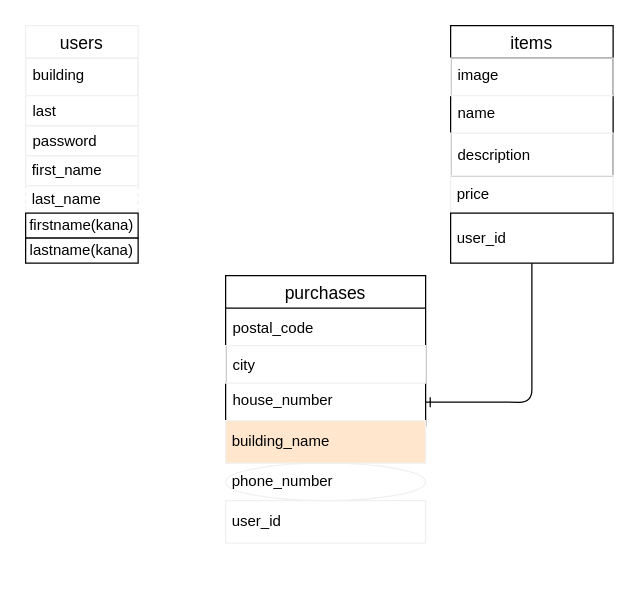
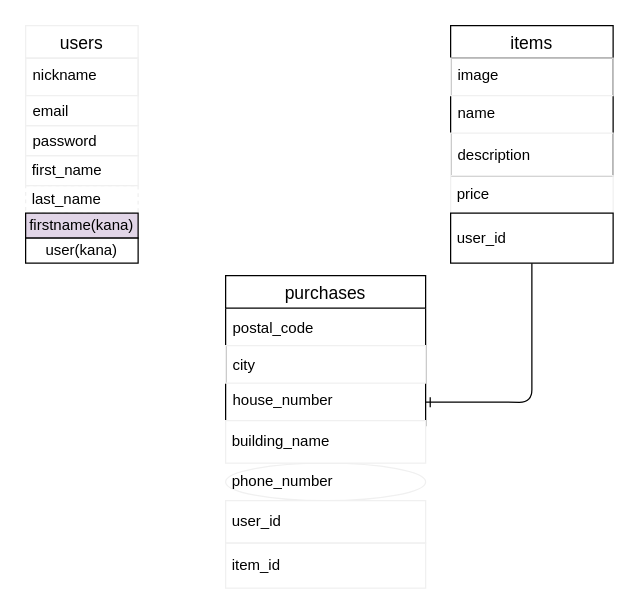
- <mxCell id="3" value="building" style="text;fillColor=none;spacingLeft=4;spacingRight=4;overflow=hidden;rotatable=0;points=[[0,0.5],[1,0.5]];portConstraint=eastwest;fontSize=12;strokeColor=#f0f0f0;" vertex="1" parent="2"><mxGeometry y="26" width="90" height="30" as="geometry" /></mxCell>
+ <mxCell id="3" value="nickname" style="text;fillColor=none;spacingLeft=4;spacingRight=4;overflow=hidden;rotatable=0;points=[[0,0.5],[1,0.5]];portConstraint=eastwest;fontSize=12;strokeColor=#f0f0f0;" vertex="1" parent="2"><mxGeometry y="26" width="90" height="30" as="geometry" /></mxCell>
- <mxCell id="4" value="last" style="text;strokeColor=none;fillColor=none;spacingLeft=4;spacingRight=4;overflow=hidden;rotatable=0;points=[[0,0.5],[1,0.5]];portConstraint=eastwest;fontSize=12;verticalAlign=middle;" vertex="1" parent="2"><mxGeometry y="56" width="90" height="24" as="geometry" /></mxCell>
+ <mxCell id="4" value="email" style="text;strokeColor=none;fillColor=none;spacingLeft=4;spacingRight=4;overflow=hidden;rotatable=0;points=[[0,0.5],[1,0.5]];portConstraint=eastwest;fontSize=12;verticalAlign=middle;" vertex="1" parent="2"><mxGeometry y="56" width="90" height="24" as="geometry" /></mxCell>
- <mxCell id="23" value="firstname(kana)" style="whiteSpace=wrap;html=1;align=center;rounded=0;sketch=0;" vertex="1" parent="1"><mxGeometry x="20" y="170" width="90" height="20" as="geometry" /></mxCell>
+ <mxCell id="23" value="firstname(kana)" style="whiteSpace=wrap;html=1;align=center;rounded=0;sketch=0;fillColor=#e1d5e7;" vertex="1" parent="1"><mxGeometry x="20" y="170" width="90" height="20" as="geometry" /></mxCell>
- <mxCell id="24" value="lastname(kana)" style="whiteSpace=wrap;html=1;align=center;rounded=0;sketch=0;" vertex="1" parent="1"><mxGeometry x="20" y="190" width="90" height="20" as="geometry" /></mxCell>
+ <mxCell id="24" value="user(kana)" style="whiteSpace=wrap;html=1;align=center;rounded=0;sketch=0;" vertex="1" parent="1"><mxGeometry x="20" y="190" width="90" height="20" as="geometry" /></mxCell>
- <mxCell id="19" value="&amp;nbsp;building_name" style="whiteSpace=wrap;html=1;align=left;rounded=0;sketch=0;strokeColor=#f0f0f0;fillColor=#ffe6cc;" vertex="1" parent="1"><mxGeometry x="180" y="336" width="160" height="34" as="geometry" /></mxCell>
+ <mxCell id="19" value="&amp;nbsp;building_name" style="whiteSpace=wrap;html=1;align=left;rounded=0;sketch=0;strokeColor=#f0f0f0;" vertex="1" parent="1"><mxGeometry x="180" y="336" width="160" height="34" as="geometry" /></mxCell>
+ <mxCell id="21" value="&amp;nbsp;item_id" style="whiteSpace=wrap;html=1;align=left;rounded=0;sketch=0;strokeColor=#f0f0f0;" vertex="1" parent="1"><mxGeometry x="180" y="434" width="160" height="36" as="geometry" /></mxCell>
